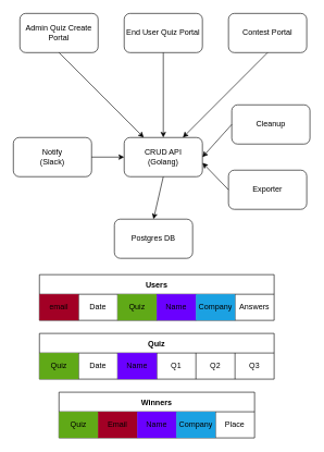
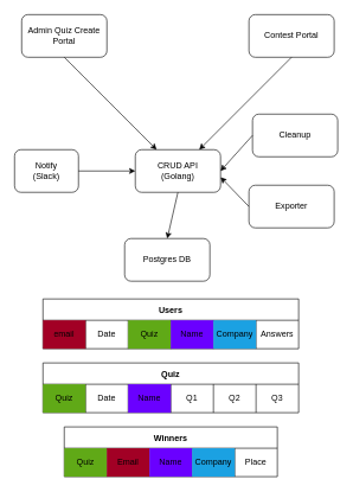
- <mxCell id="3" value="End User Quiz Portal" style="rounded=1;whiteSpace=wrap;html=1;fontColor=#000000;fillColor=none;strokeColor=#000000;" parent="1" vertex="1"><mxGeometry x="190" y="20" width="120" height="60" as="geometry" /></mxCell>
- <mxCell id="2" style="edgeStyle=none;html=1;exitX=0.5;exitY=1;exitDx=0;exitDy=0;entryX=0.5;entryY=0;entryDx=0;entryDy=0;strokeColor=#000000;fontColor=#000000;" parent="1" source="3" target="6" edge="1"><mxGeometry relative="1" as="geometry" /></mxCell>
- <mxCell id="39" value="Notify&lt;br&gt;(Slack)" style="rounded=1;whiteSpace=wrap;html=1;fontColor=#000000;fillColor=none;strokeColor=#000000;" parent="1" vertex="1"><mxGeometry x="20" y="210" width="120" height="60" as="geometry" /></mxCell>
+ <mxCell id="39" value="Notify&lt;br&gt;(Slack)" style="rounded=1;whiteSpace=wrap;html=1;fontColor=#000000;fillColor=none;strokeColor=#000000;" parent="1" vertex="1"><mxGeometry x="20" y="210" width="90" height="60" as="geometry" /></mxCell>
